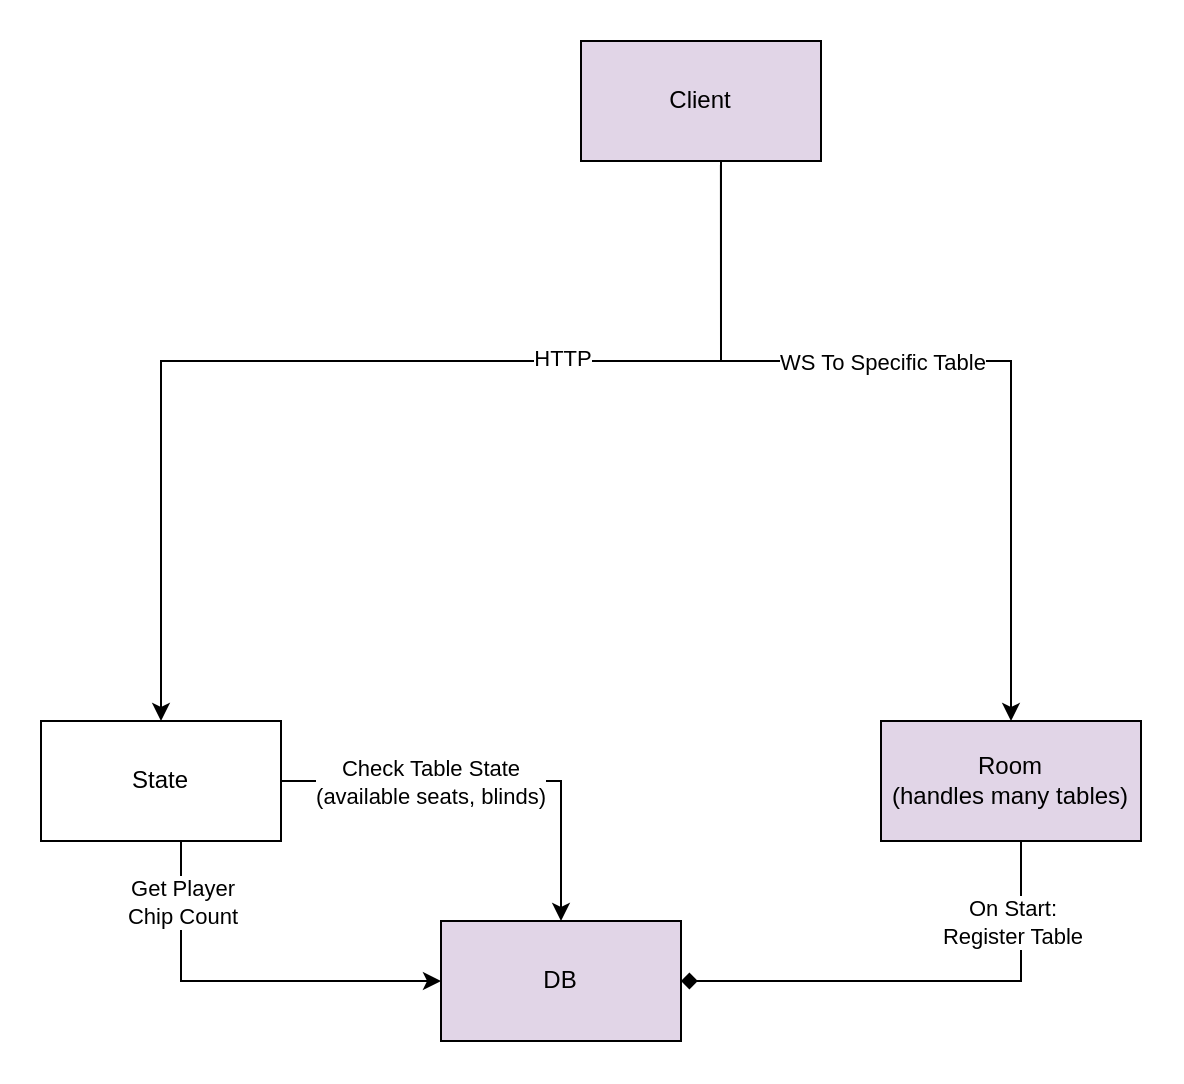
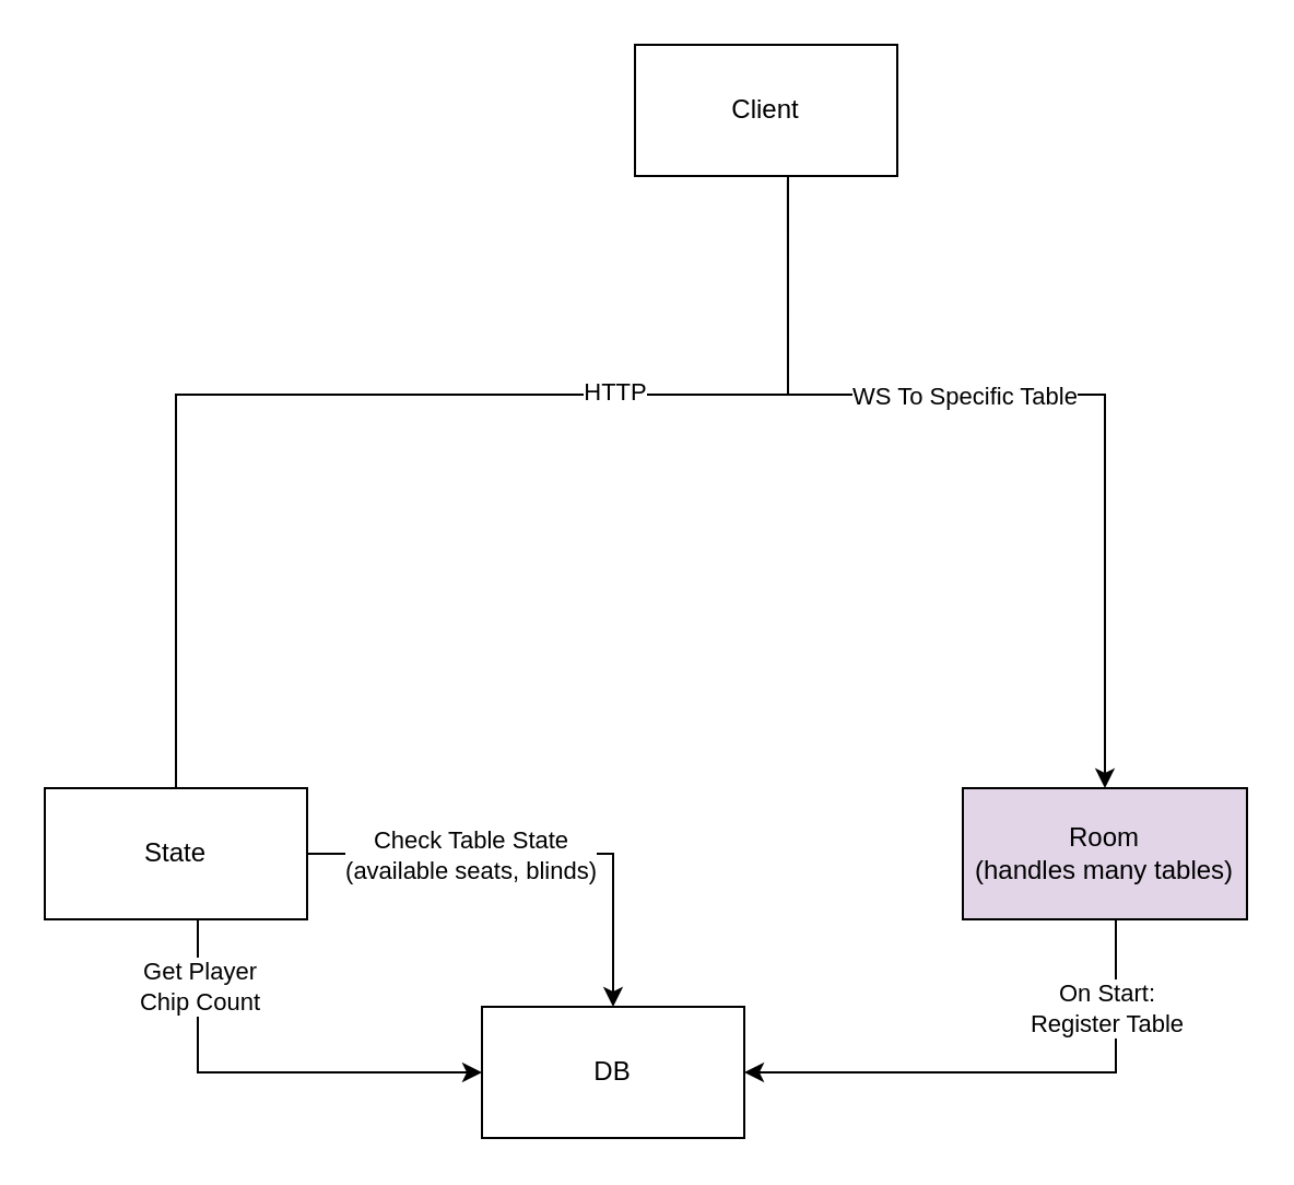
- <mxCell id="2" value="Client" style="rounded=0;whiteSpace=wrap;html=1;fillColor=#e1d5e7;" vertex="1" parent="1"><mxGeometry x="290" y="20" width="120" height="60" as="geometry" /></mxCell>
+ <mxCell id="2" value="Client" style="rounded=0;whiteSpace=wrap;html=1;" vertex="1" parent="1"><mxGeometry x="290" y="20" width="120" height="60" as="geometry" /></mxCell>
- <mxCell id="12" style="edgeStyle=orthogonalEdgeStyle;rounded=0;orthogonalLoop=1;jettySize=auto;html=1;entryX=0.5;entryY=0;entryDx=0;entryDy=0;exitX=0.583;exitY=1.033;exitDx=0;exitDy=0;exitPerimeter=0;" edge="1" parent="1" source="2" target="7"><mxGeometry relative="1" as="geometry"><mxPoint x="290" y="170" as="sourcePoint" /><Array as="points"><mxPoint x="360" y="180" /><mxPoint x="80" y="180" /></Array></mxGeometry></mxCell>
+ <mxCell id="12" style="edgeStyle=orthogonalEdgeStyle;rounded=0;orthogonalLoop=1;jettySize=auto;html=1;entryX=0.5;entryY=0;entryDx=0;entryDy=0;exitX=0.583;exitY=1.033;exitDx=0;exitDy=0;exitPerimeter=0;endArrow=none;" edge="1" parent="1" source="2" target="7"><mxGeometry relative="1" as="geometry"><mxPoint x="290" y="170" as="sourcePoint" /><Array as="points"><mxPoint x="360" y="180" /><mxPoint x="80" y="180" /></Array></mxGeometry></mxCell>
- <mxCell id="11" value="DB" style="rounded=0;whiteSpace=wrap;html=1;fillColor=#e1d5e7;" vertex="1" parent="1"><mxGeometry x="220" y="460" width="120" height="60" as="geometry" /></mxCell>
+ <mxCell id="11" value="DB" style="rounded=0;whiteSpace=wrap;html=1;" vertex="1" parent="1"><mxGeometry x="220" y="460" width="120" height="60" as="geometry" /></mxCell>
- <mxCell id="8" style="edgeStyle=orthogonalEdgeStyle;rounded=0;orthogonalLoop=1;jettySize=auto;html=1;entryX=1;entryY=0.5;entryDx=0;entryDy=0;endArrow=diamond;" edge="1" parent="1" source="10" target="11"><mxGeometry relative="1" as="geometry"><mxPoint x="600" y="515" as="targetPoint" /><Array as="points"><mxPoint x="510" y="490" /></Array></mxGeometry></mxCell>
+ <mxCell id="8" style="edgeStyle=orthogonalEdgeStyle;rounded=0;orthogonalLoop=1;jettySize=auto;html=1;entryX=1;entryY=0.5;entryDx=0;entryDy=0;" edge="1" parent="1" source="10" target="11"><mxGeometry relative="1" as="geometry"><mxPoint x="600" y="515" as="targetPoint" /><Array as="points"><mxPoint x="510" y="490" /></Array></mxGeometry></mxCell>
